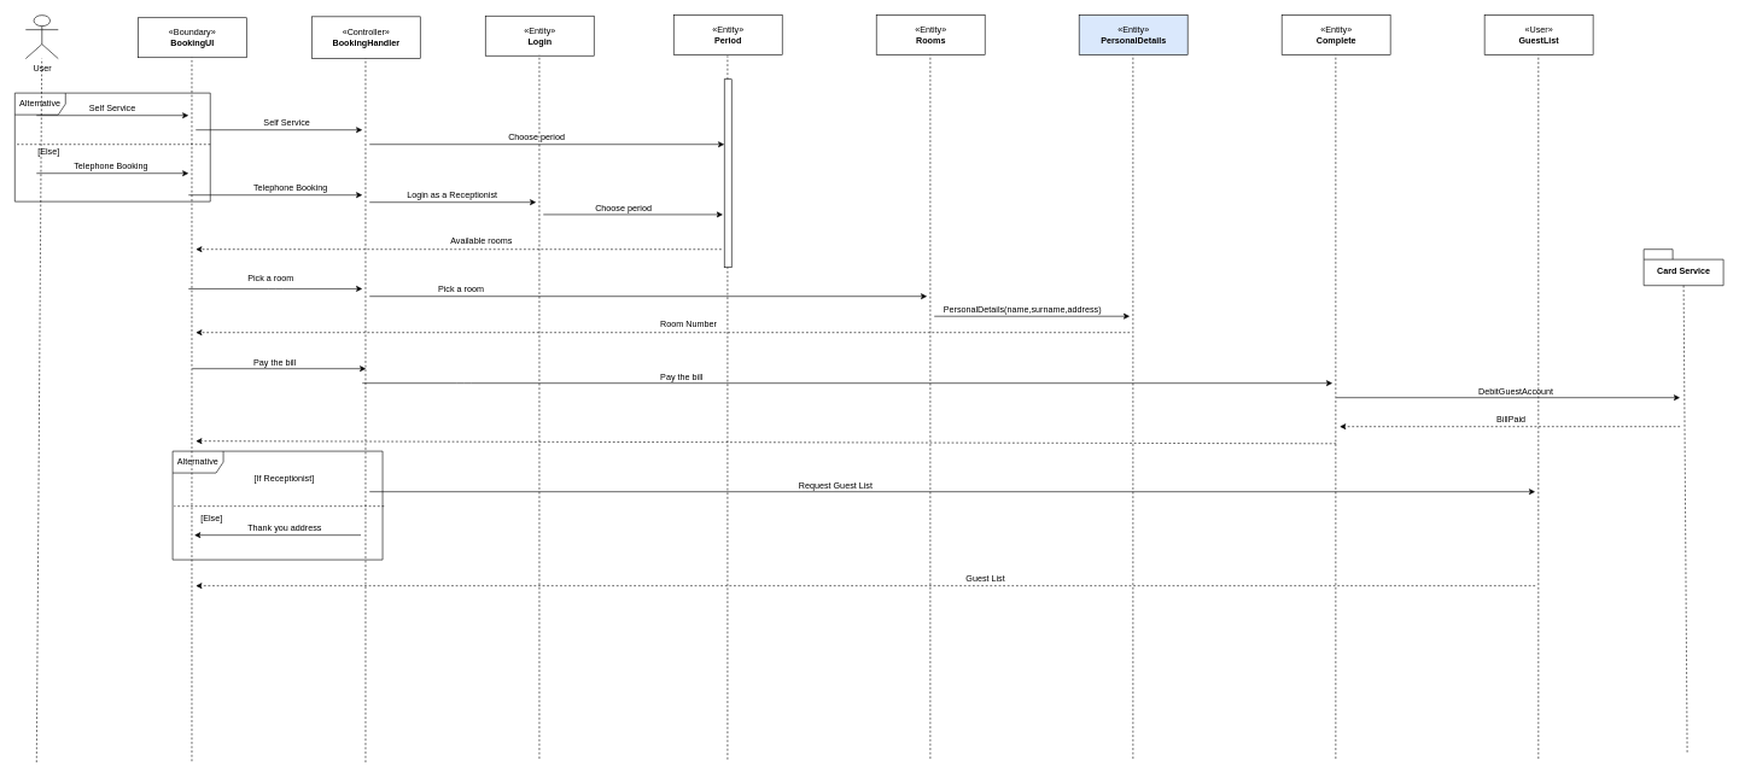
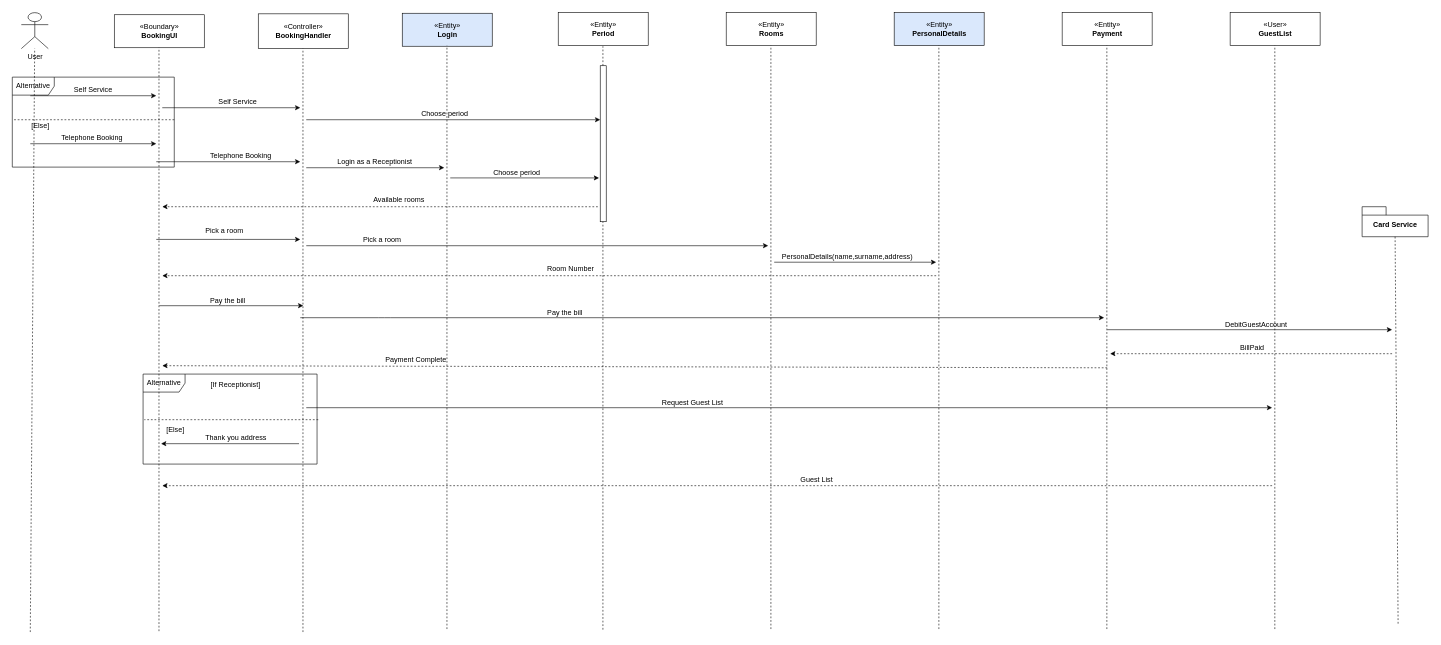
- <mxCell id="9" value="«Entity»&lt;br&gt;&lt;b&gt;Complete&lt;/b&gt;" style="html=1;" vertex="1" parent="1"><mxGeometry x="1770" y="20.5" width="150" height="55" as="geometry" /></mxCell>
+ <mxCell id="9" value="«Entity»&lt;br&gt;&lt;b&gt;Payment&lt;/b&gt;" style="html=1;" vertex="1" parent="1"><mxGeometry x="1770" y="20.5" width="150" height="55" as="geometry" /></mxCell>
- <mxCell id="5" value="«Entity»&lt;br&gt;&lt;b&gt;Login&lt;/b&gt;" style="html=1;" vertex="1" parent="1"><mxGeometry x="670" y="21.5" width="150" height="55" as="geometry" /></mxCell>
+ <mxCell id="5" value="«Entity»&lt;br&gt;&lt;b&gt;Login&lt;/b&gt;" style="html=1;fillColor=#dae8fc;" vertex="1" parent="1"><mxGeometry x="670" y="21.5" width="150" height="55" as="geometry" /></mxCell>
+ <mxCell id="61" value="Payment Complete" style="text;html=1;resizable=0;points=[];autosize=1;align=left;verticalAlign=top;spacingTop=-4;" vertex="1" parent="1"><mxGeometry x="640" y="589" width="120" height="20" as="geometry" /></mxCell>
- <mxCell id="66" value="[If Receptionist]" style="text;html=1;resizable=0;points=[];autosize=1;align=left;verticalAlign=top;spacingTop=-4;" vertex="1" parent="1"><mxGeometry x="349" y="651" width="100" height="20" as="geometry" /></mxCell>
+ <mxCell id="66" value="[If Receptionist]" style="text;html=1;resizable=0;points=[];autosize=1;align=left;verticalAlign=top;spacingTop=-4;" vertex="1" parent="1"><mxGeometry x="349" y="631" width="100" height="20" as="geometry" /></mxCell>
